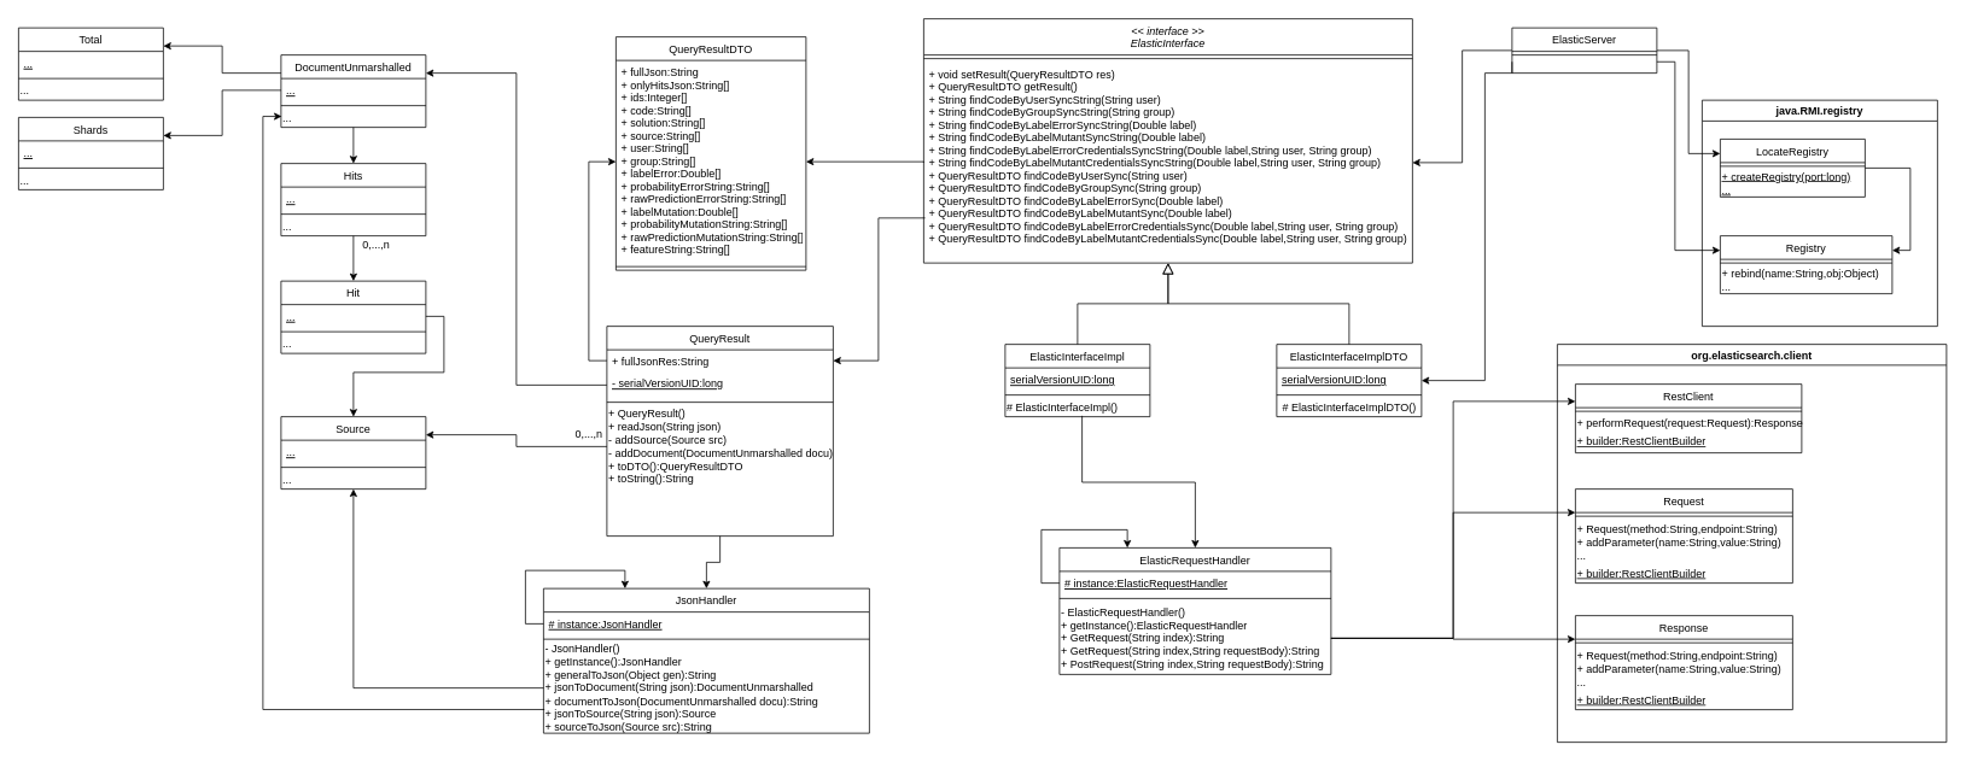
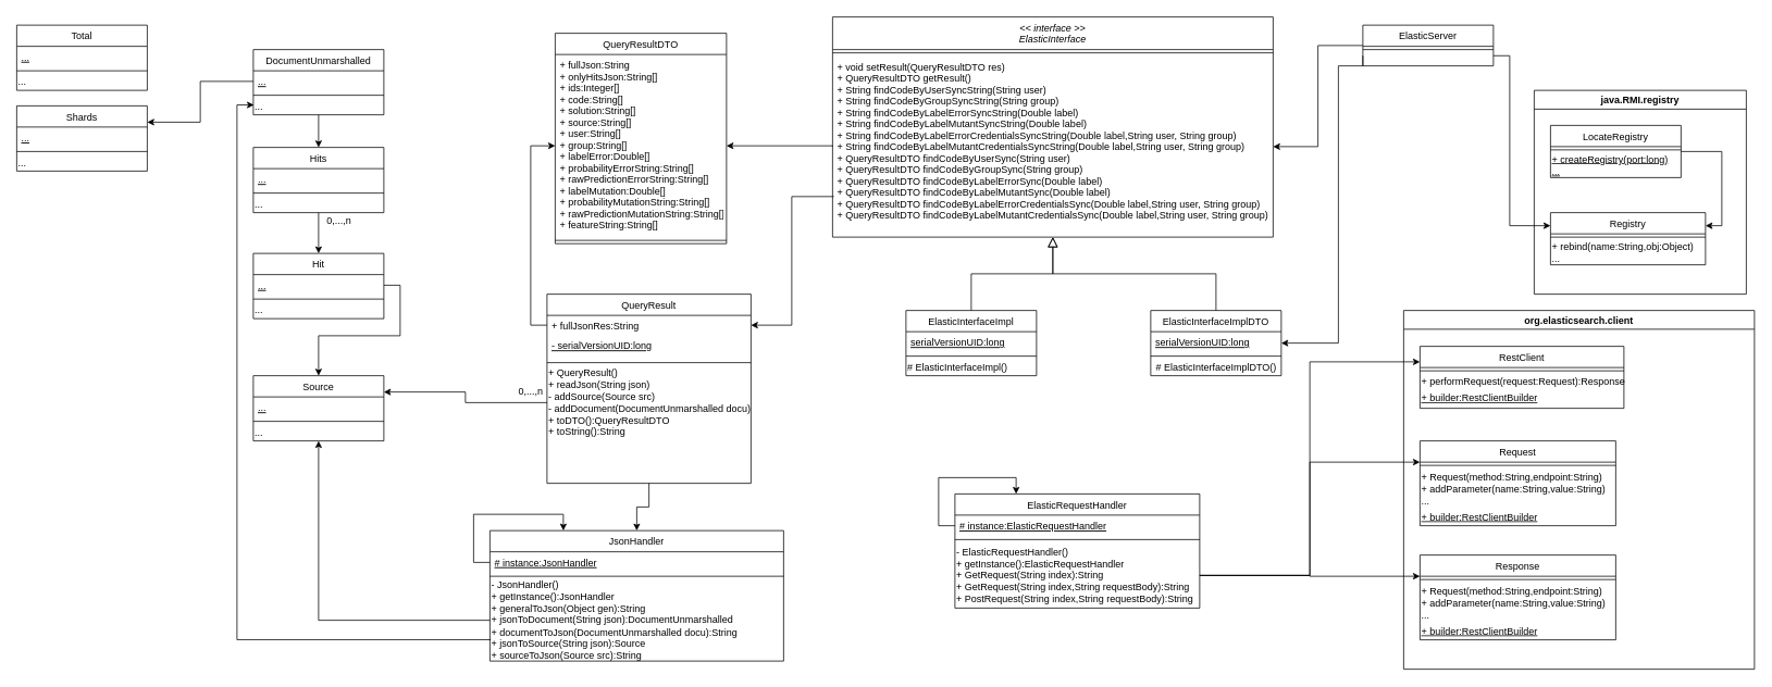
- <mxCell id="67" style="edgeStyle=orthogonalEdgeStyle;rounded=0;orthogonalLoop=1;jettySize=auto;html=1;exitX=0;exitY=0.25;exitDx=0;exitDy=0;entryX=1;entryY=0.25;entryDx=0;entryDy=0;" edge="1" parent="1" source="34" target="51"><mxGeometry relative="1" as="geometry" /></mxCell>
- <mxCell id="27" style="edgeStyle=orthogonalEdgeStyle;rounded=0;orthogonalLoop=1;jettySize=auto;html=1;exitX=1;exitY=0.5;exitDx=0;exitDy=0;entryX=0;entryY=0.25;entryDx=0;entryDy=0;" edge="1" parent="1" source="29" target="97"><mxGeometry relative="1" as="geometry" /></mxCell>
- <mxCell id="69" style="edgeStyle=orthogonalEdgeStyle;rounded=0;orthogonalLoop=1;jettySize=auto;html=1;entryX=1;entryY=0.25;entryDx=0;entryDy=0;" edge="1" parent="1" source="22" target="34"><mxGeometry relative="1" as="geometry" /></mxCell>
- <mxCell id="10" style="edgeStyle=orthogonalEdgeStyle;rounded=0;orthogonalLoop=1;jettySize=auto;html=1;exitX=0.531;exitY=0.947;exitDx=0;exitDy=0;exitPerimeter=0;" edge="1" parent="1" source="14" target="38"><mxGeometry relative="1" as="geometry" /></mxCell>
